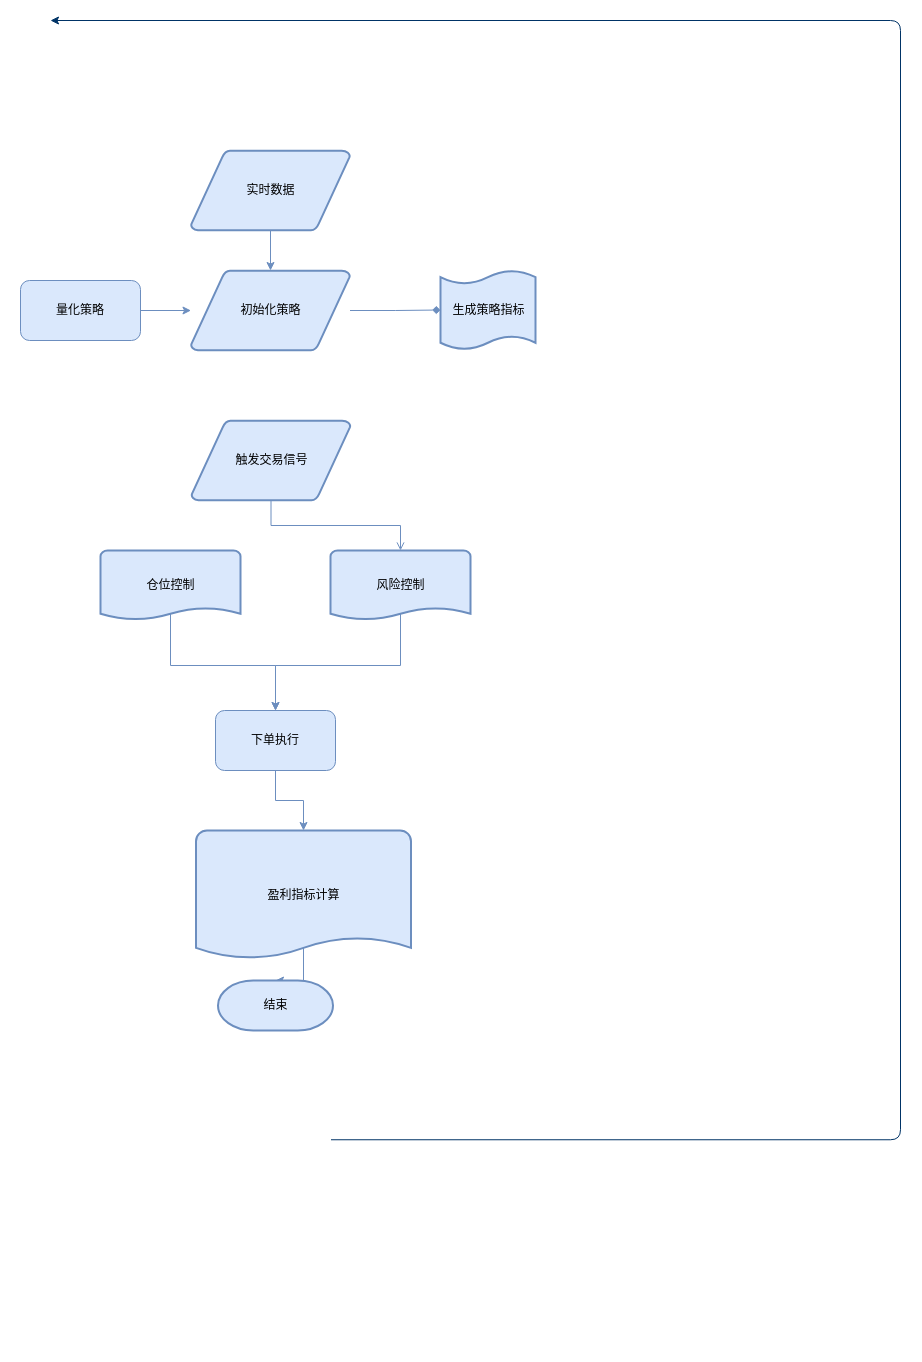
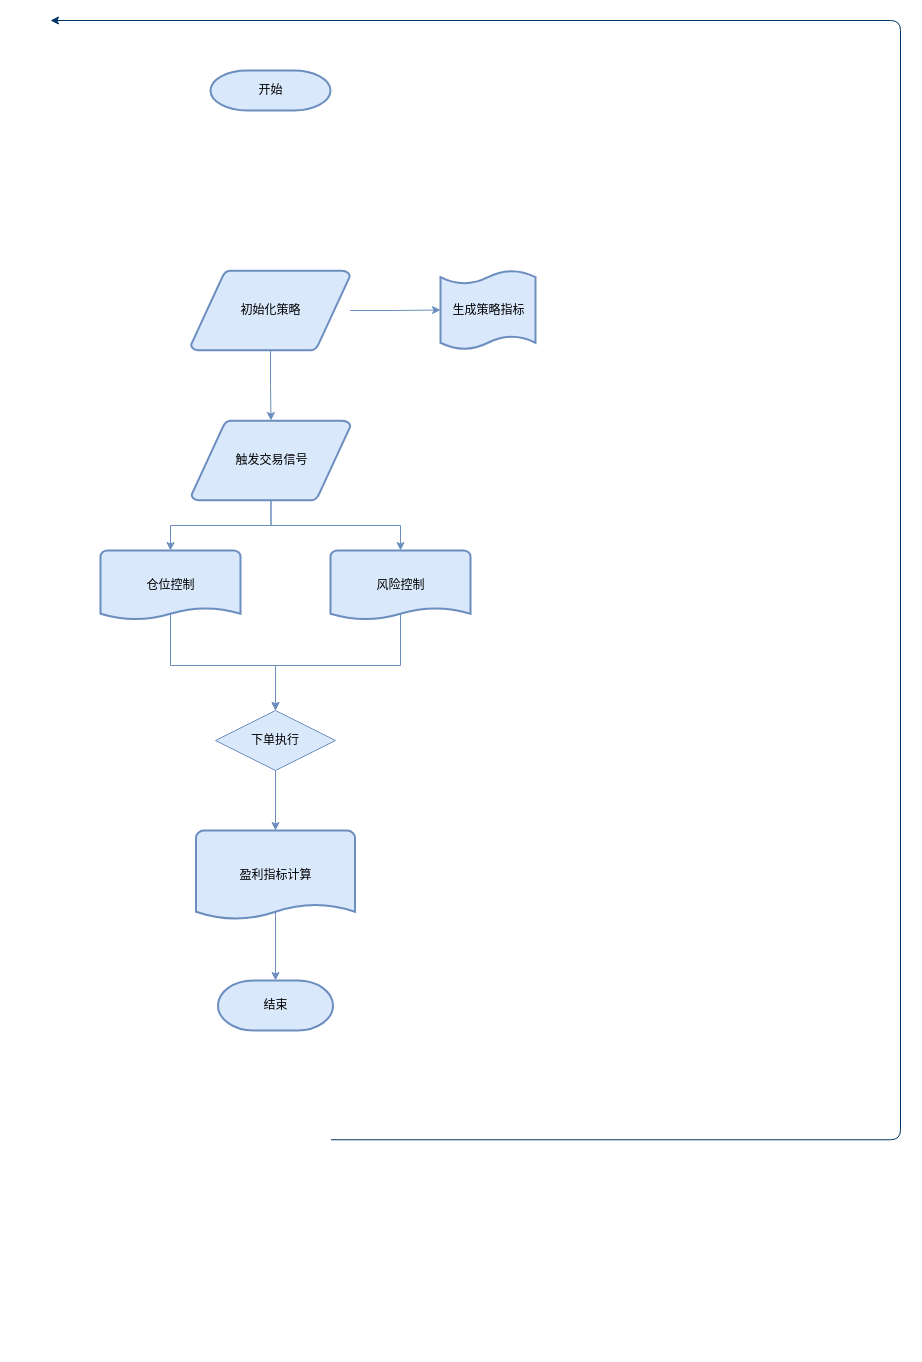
+ <mxCell id="2" value="开始" style="shape=mxgraph.flowchart.terminator;strokeWidth=2;gradientDirection=north;fontStyle=0;html=1;fillColor=#dae8fc;strokeColor=#6c8ebf;" parent="1" vertex="1"><mxGeometry x="210" y="70" width="120" height="40" as="geometry" /></mxCell>
- <mxCell id="3" value="实时数据" style="shape=mxgraph.flowchart.data;strokeWidth=2;gradientDirection=north;fontStyle=0;html=1;fillColor=#dae8fc;strokeColor=#6c8ebf;" parent="1" vertex="1"><mxGeometry x="190.5" y="150" width="159" height="80" as="geometry" /></mxCell>
- <mxCell id="10" style="fontStyle=1;strokeColor=#6c8ebf;strokeWidth=1;html=1;fillColor=#dae8fc;" parent="1" source="3" target="9" edge="1"><mxGeometry relative="1" as="geometry" /></mxCell>
- <mxCell id="7" style="edgeStyle=orthogonalEdgeStyle;rounded=0;orthogonalLoop=1;jettySize=auto;html=1;entryX=0;entryY=0.5;entryDx=0;entryDy=0;entryPerimeter=0;fillColor=#dae8fc;strokeColor=#6c8ebf;endArrow=diamond;" edge="1" parent="1" source="9" target="16"><mxGeometry relative="1" as="geometry" /></mxCell>
+ <mxCell id="7" style="edgeStyle=orthogonalEdgeStyle;rounded=0;orthogonalLoop=1;jettySize=auto;html=1;entryX=0;entryY=0.5;entryDx=0;entryDy=0;entryPerimeter=0;fillColor=#dae8fc;strokeColor=#6c8ebf;" edge="1" parent="1" source="9" target="16"><mxGeometry relative="1" as="geometry" /></mxCell>
- <mxCell id="18" value="量化策略" style="rounded=1;whiteSpace=wrap;html=1;fillColor=#dae8fc;strokeColor=#6c8ebf;" vertex="1" parent="1"><mxGeometry x="20" y="280" width="120" height="60" as="geometry" /></mxCell>
- <mxCell id="17" style="edgeStyle=orthogonalEdgeStyle;rounded=0;orthogonalLoop=1;jettySize=auto;html=1;fillColor=#dae8fc;strokeColor=#6c8ebf;" edge="1" parent="1" source="18" target="9"><mxGeometry relative="1" as="geometry" /></mxCell>
+ <mxCell id="8" style="edgeStyle=orthogonalEdgeStyle;rounded=0;orthogonalLoop=1;jettySize=auto;html=1;fillColor=#dae8fc;strokeColor=#6c8ebf;" edge="1" parent="1" source="9" target="6"><mxGeometry relative="1" as="geometry" /></mxCell>
+ <mxCell id="4" style="edgeStyle=orthogonalEdgeStyle;rounded=0;orthogonalLoop=1;jettySize=auto;html=1;exitX=0.5;exitY=1;exitDx=0;exitDy=0;exitPerimeter=0;fillColor=#dae8fc;strokeColor=#6c8ebf;" edge="1" parent="1" source="6" target="12"><mxGeometry relative="1" as="geometry" /></mxCell>
- <mxCell id="5" style="edgeStyle=orthogonalEdgeStyle;rounded=0;orthogonalLoop=1;jettySize=auto;html=1;fillColor=#dae8fc;strokeColor=#6c8ebf;endArrow=open;" edge="1" parent="1" source="6" target="20"><mxGeometry relative="1" as="geometry" /></mxCell>
+ <mxCell id="5" style="edgeStyle=orthogonalEdgeStyle;rounded=0;orthogonalLoop=1;jettySize=auto;html=1;fillColor=#dae8fc;strokeColor=#6c8ebf;" edge="1" parent="1" source="6" target="20"><mxGeometry relative="1" as="geometry" /></mxCell>
- <mxCell id="22" value="下单执行" style="rounded=1;whiteSpace=wrap;html=1;fillColor=#dae8fc;strokeColor=#6c8ebf;" vertex="1" parent="1"><mxGeometry x="215" y="710" width="120" height="60" as="geometry" /></mxCell>
+ <mxCell id="22" value="下单执行" style="rhombus;whiteSpace=wrap;html=1;fillColor=#dae8fc;strokeColor=#6c8ebf;" vertex="1" parent="1"><mxGeometry x="215" y="710" width="120" height="60" as="geometry" /></mxCell>
- <mxCell id="14" value="盈利指标计算" style="shape=mxgraph.flowchart.document;strokeWidth=2;gradientDirection=north;fontStyle=0;html=1;fillColor=#dae8fc;strokeColor=#6c8ebf;" parent="1" vertex="1"><mxGeometry x="195.5" y="830" width="215" height="130" as="geometry" /></mxCell>
+ <mxCell id="14" value="盈利指标计算" style="shape=mxgraph.flowchart.document;strokeWidth=2;gradientDirection=north;fontStyle=0;html=1;fillColor=#dae8fc;strokeColor=#6c8ebf;" parent="1" vertex="1"><mxGeometry x="195.5" y="830" width="159" height="90" as="geometry" /></mxCell>
